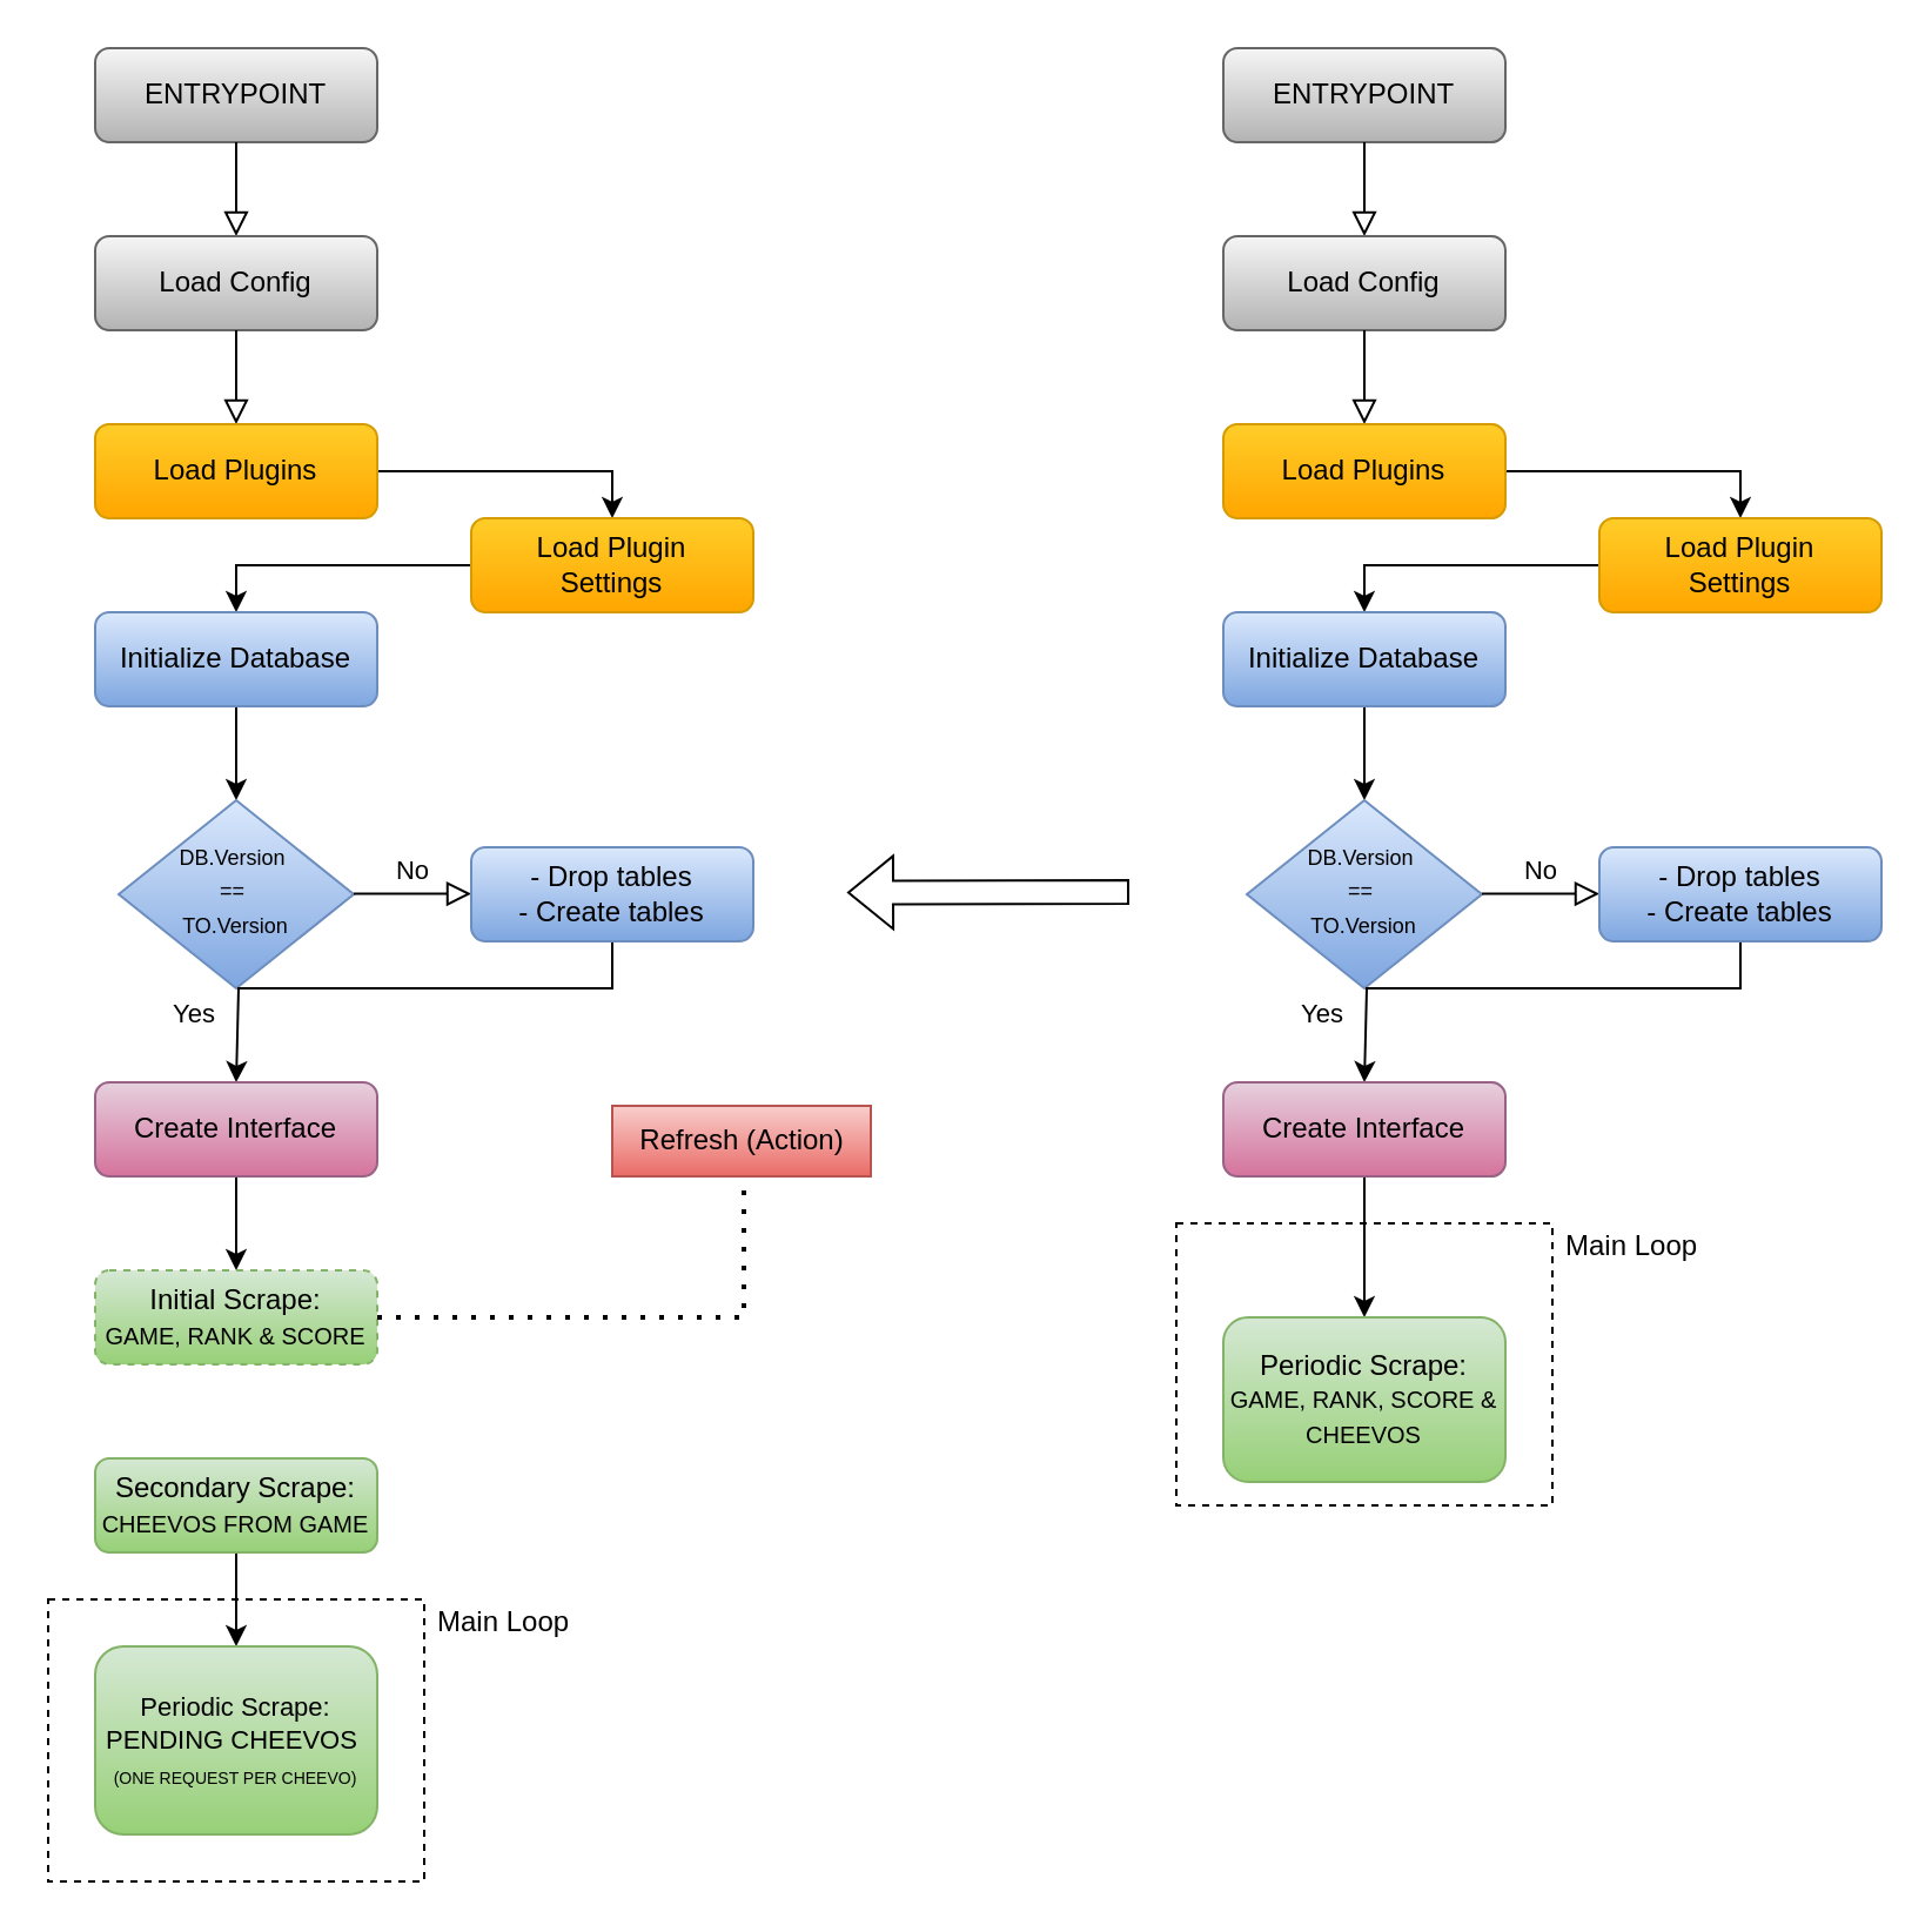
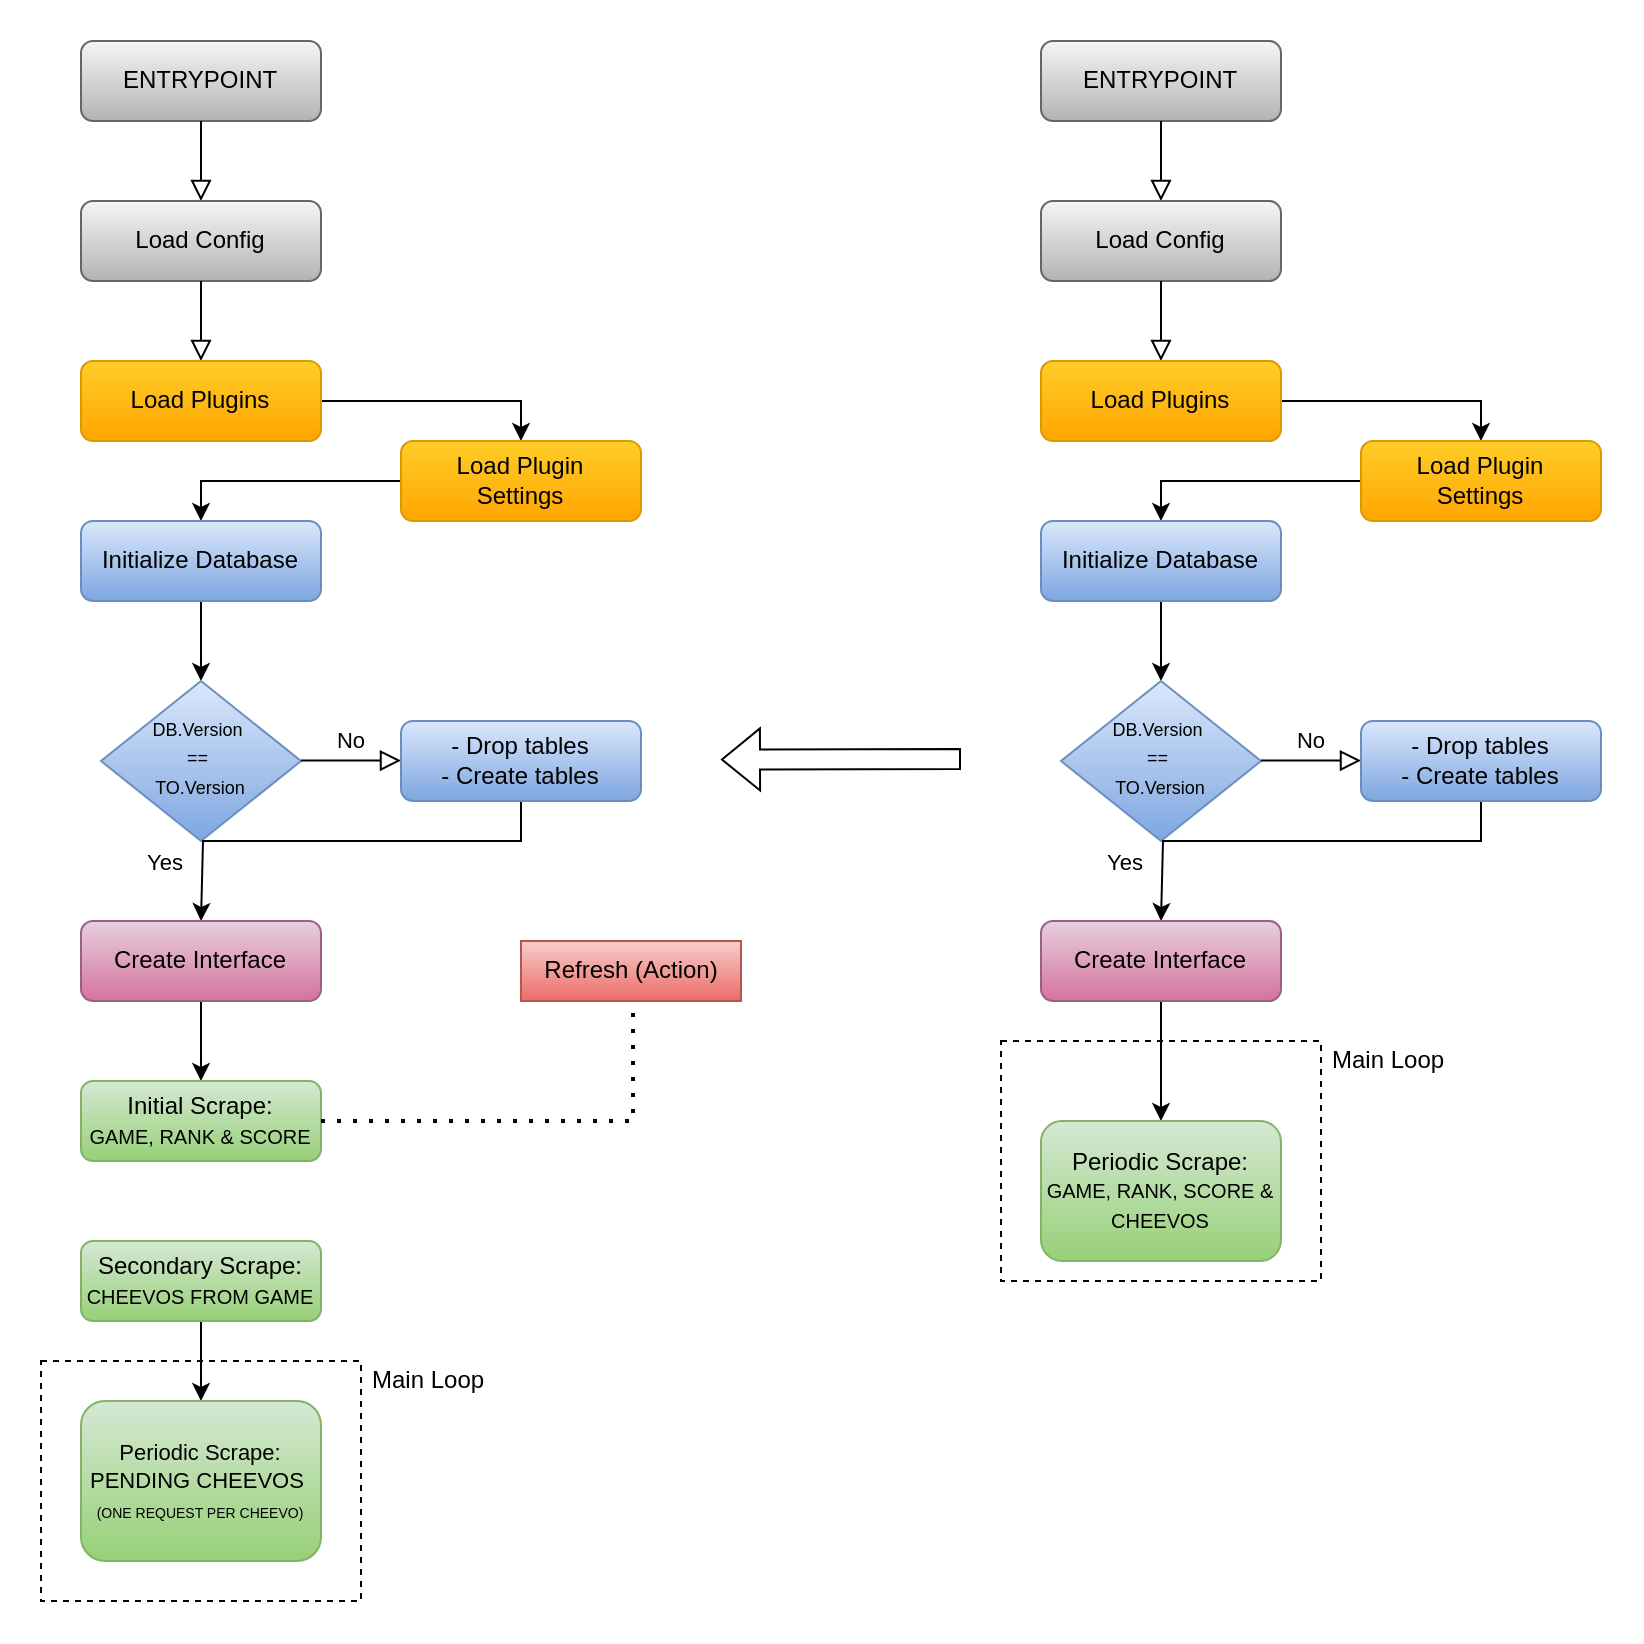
- <mxCell id="20" value="Initial Scrape:&lt;br&gt;&lt;font style=&quot;font-size: 10px;&quot;&gt;GAME, RANK &amp;amp;&amp;nbsp;SCORE&lt;/font&gt;" style="rounded=1;whiteSpace=wrap;html=1;fontSize=12;glass=0;strokeWidth=1;shadow=0;fillColor=#d5e8d4;strokeColor=#82b366;gradientColor=#97d077;dashed=1;" vertex="1" parent="1"><mxGeometry x="40" y="540" width="120" height="40" as="geometry" /></mxCell>
+ <mxCell id="20" value="Initial Scrape:&lt;br&gt;&lt;font style=&quot;font-size: 10px;&quot;&gt;GAME, RANK &amp;amp;&amp;nbsp;SCORE&lt;/font&gt;" style="rounded=1;whiteSpace=wrap;html=1;fontSize=12;glass=0;strokeWidth=1;shadow=0;fillColor=#d5e8d4;strokeColor=#82b366;gradientColor=#97d077;" vertex="1" parent="1"><mxGeometry x="40" y="540" width="120" height="40" as="geometry" /></mxCell>
